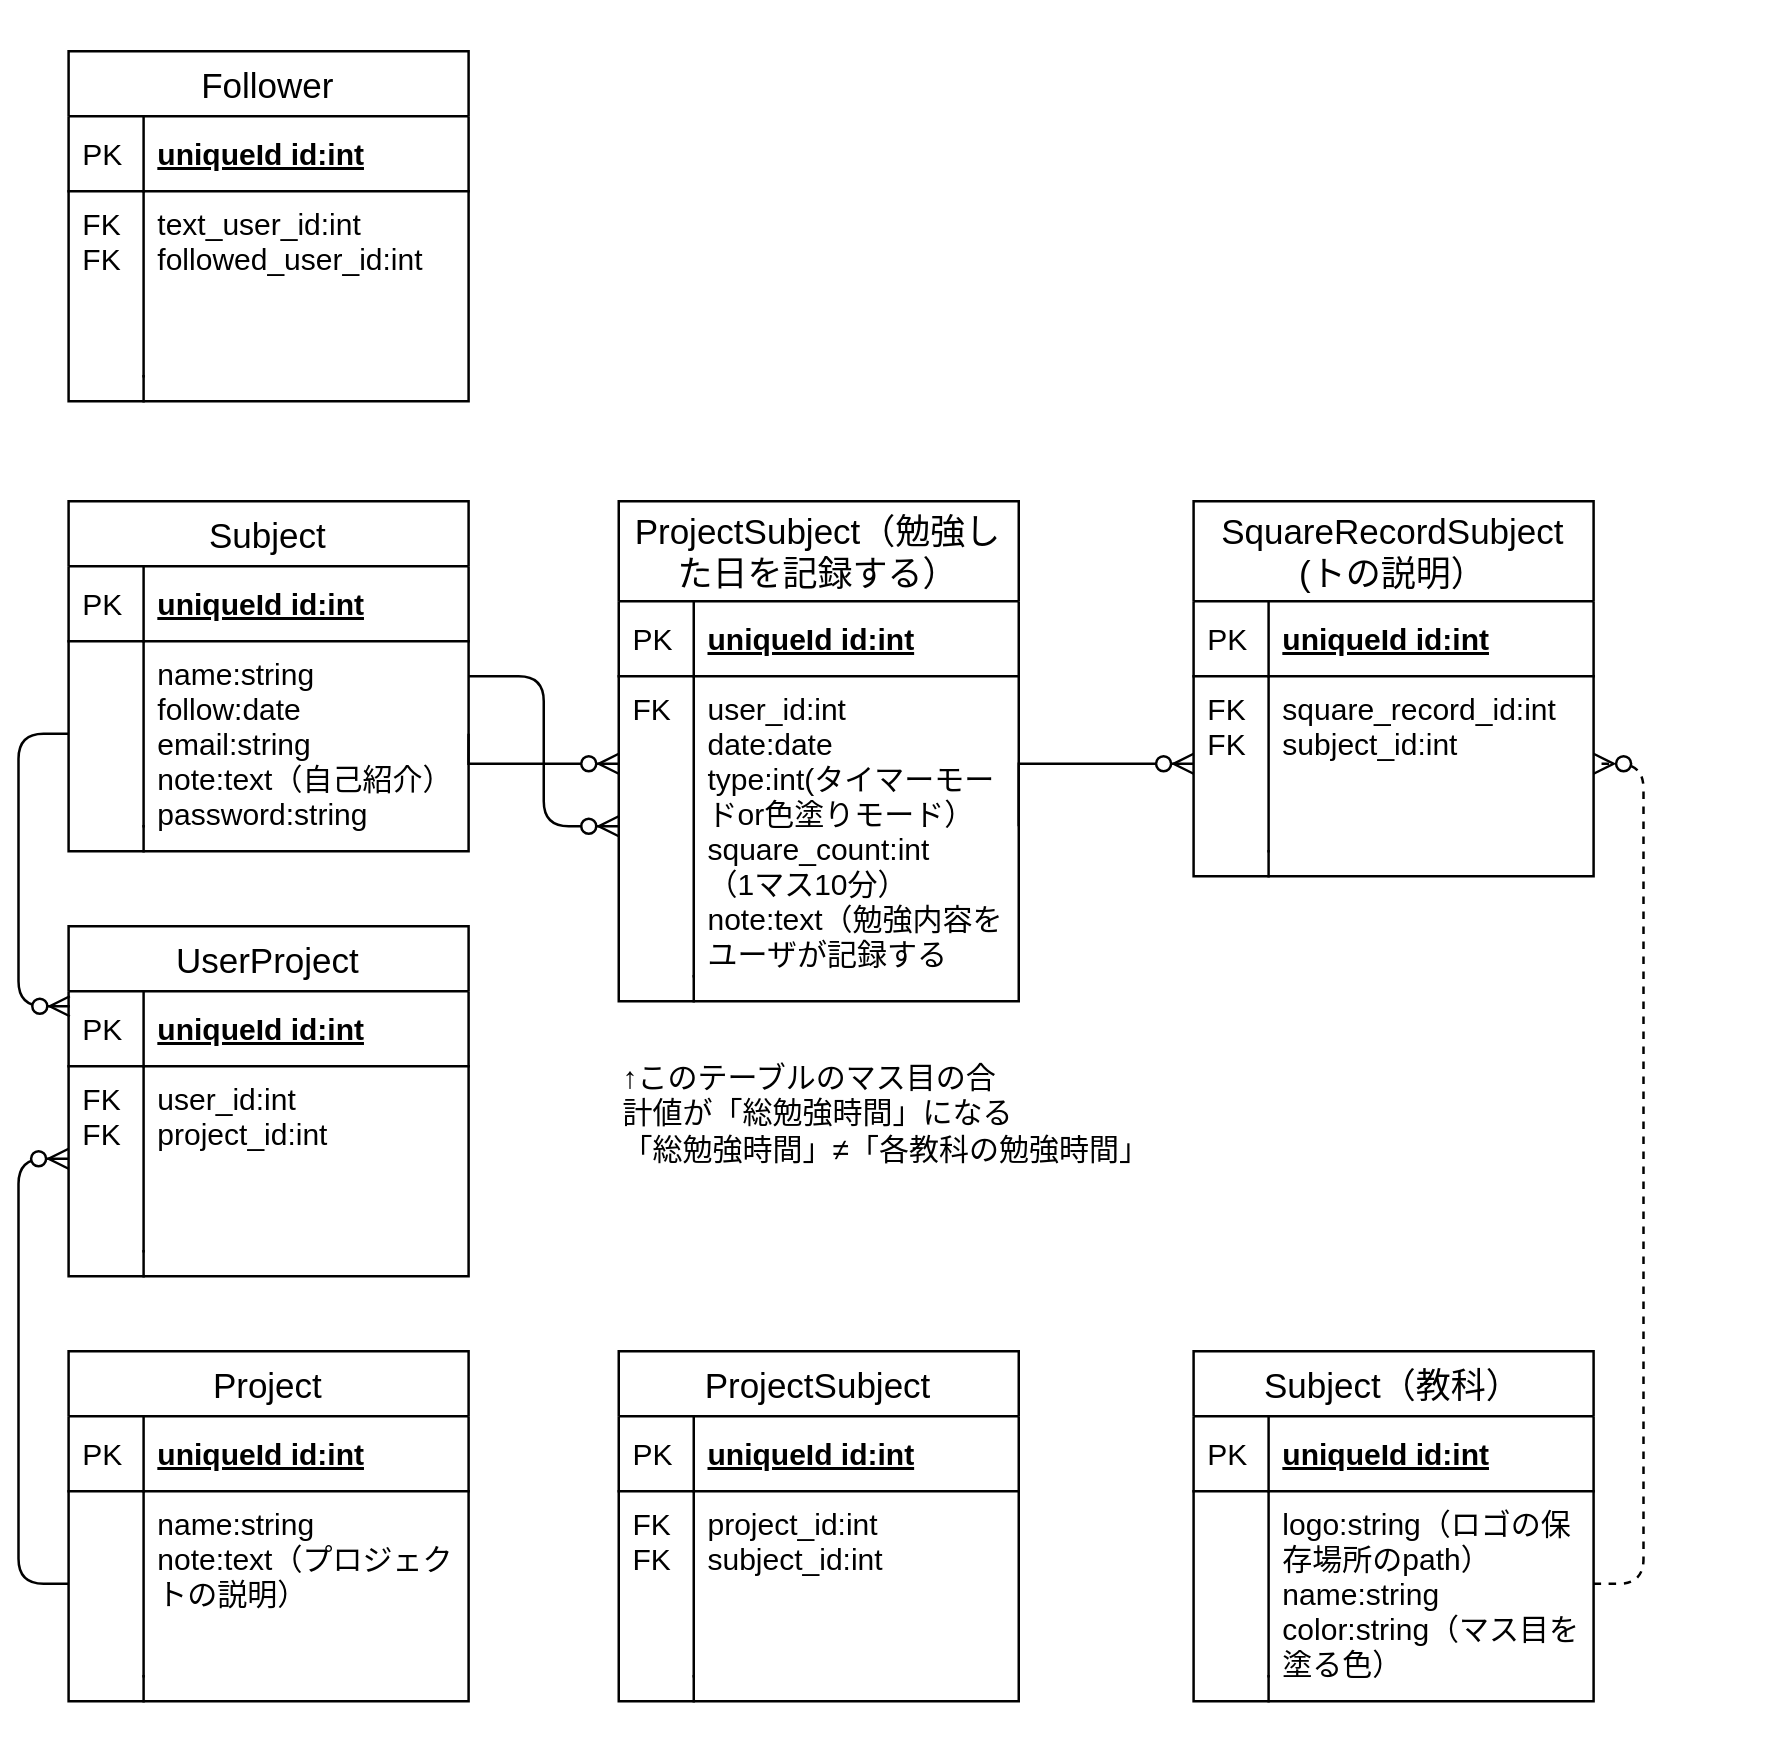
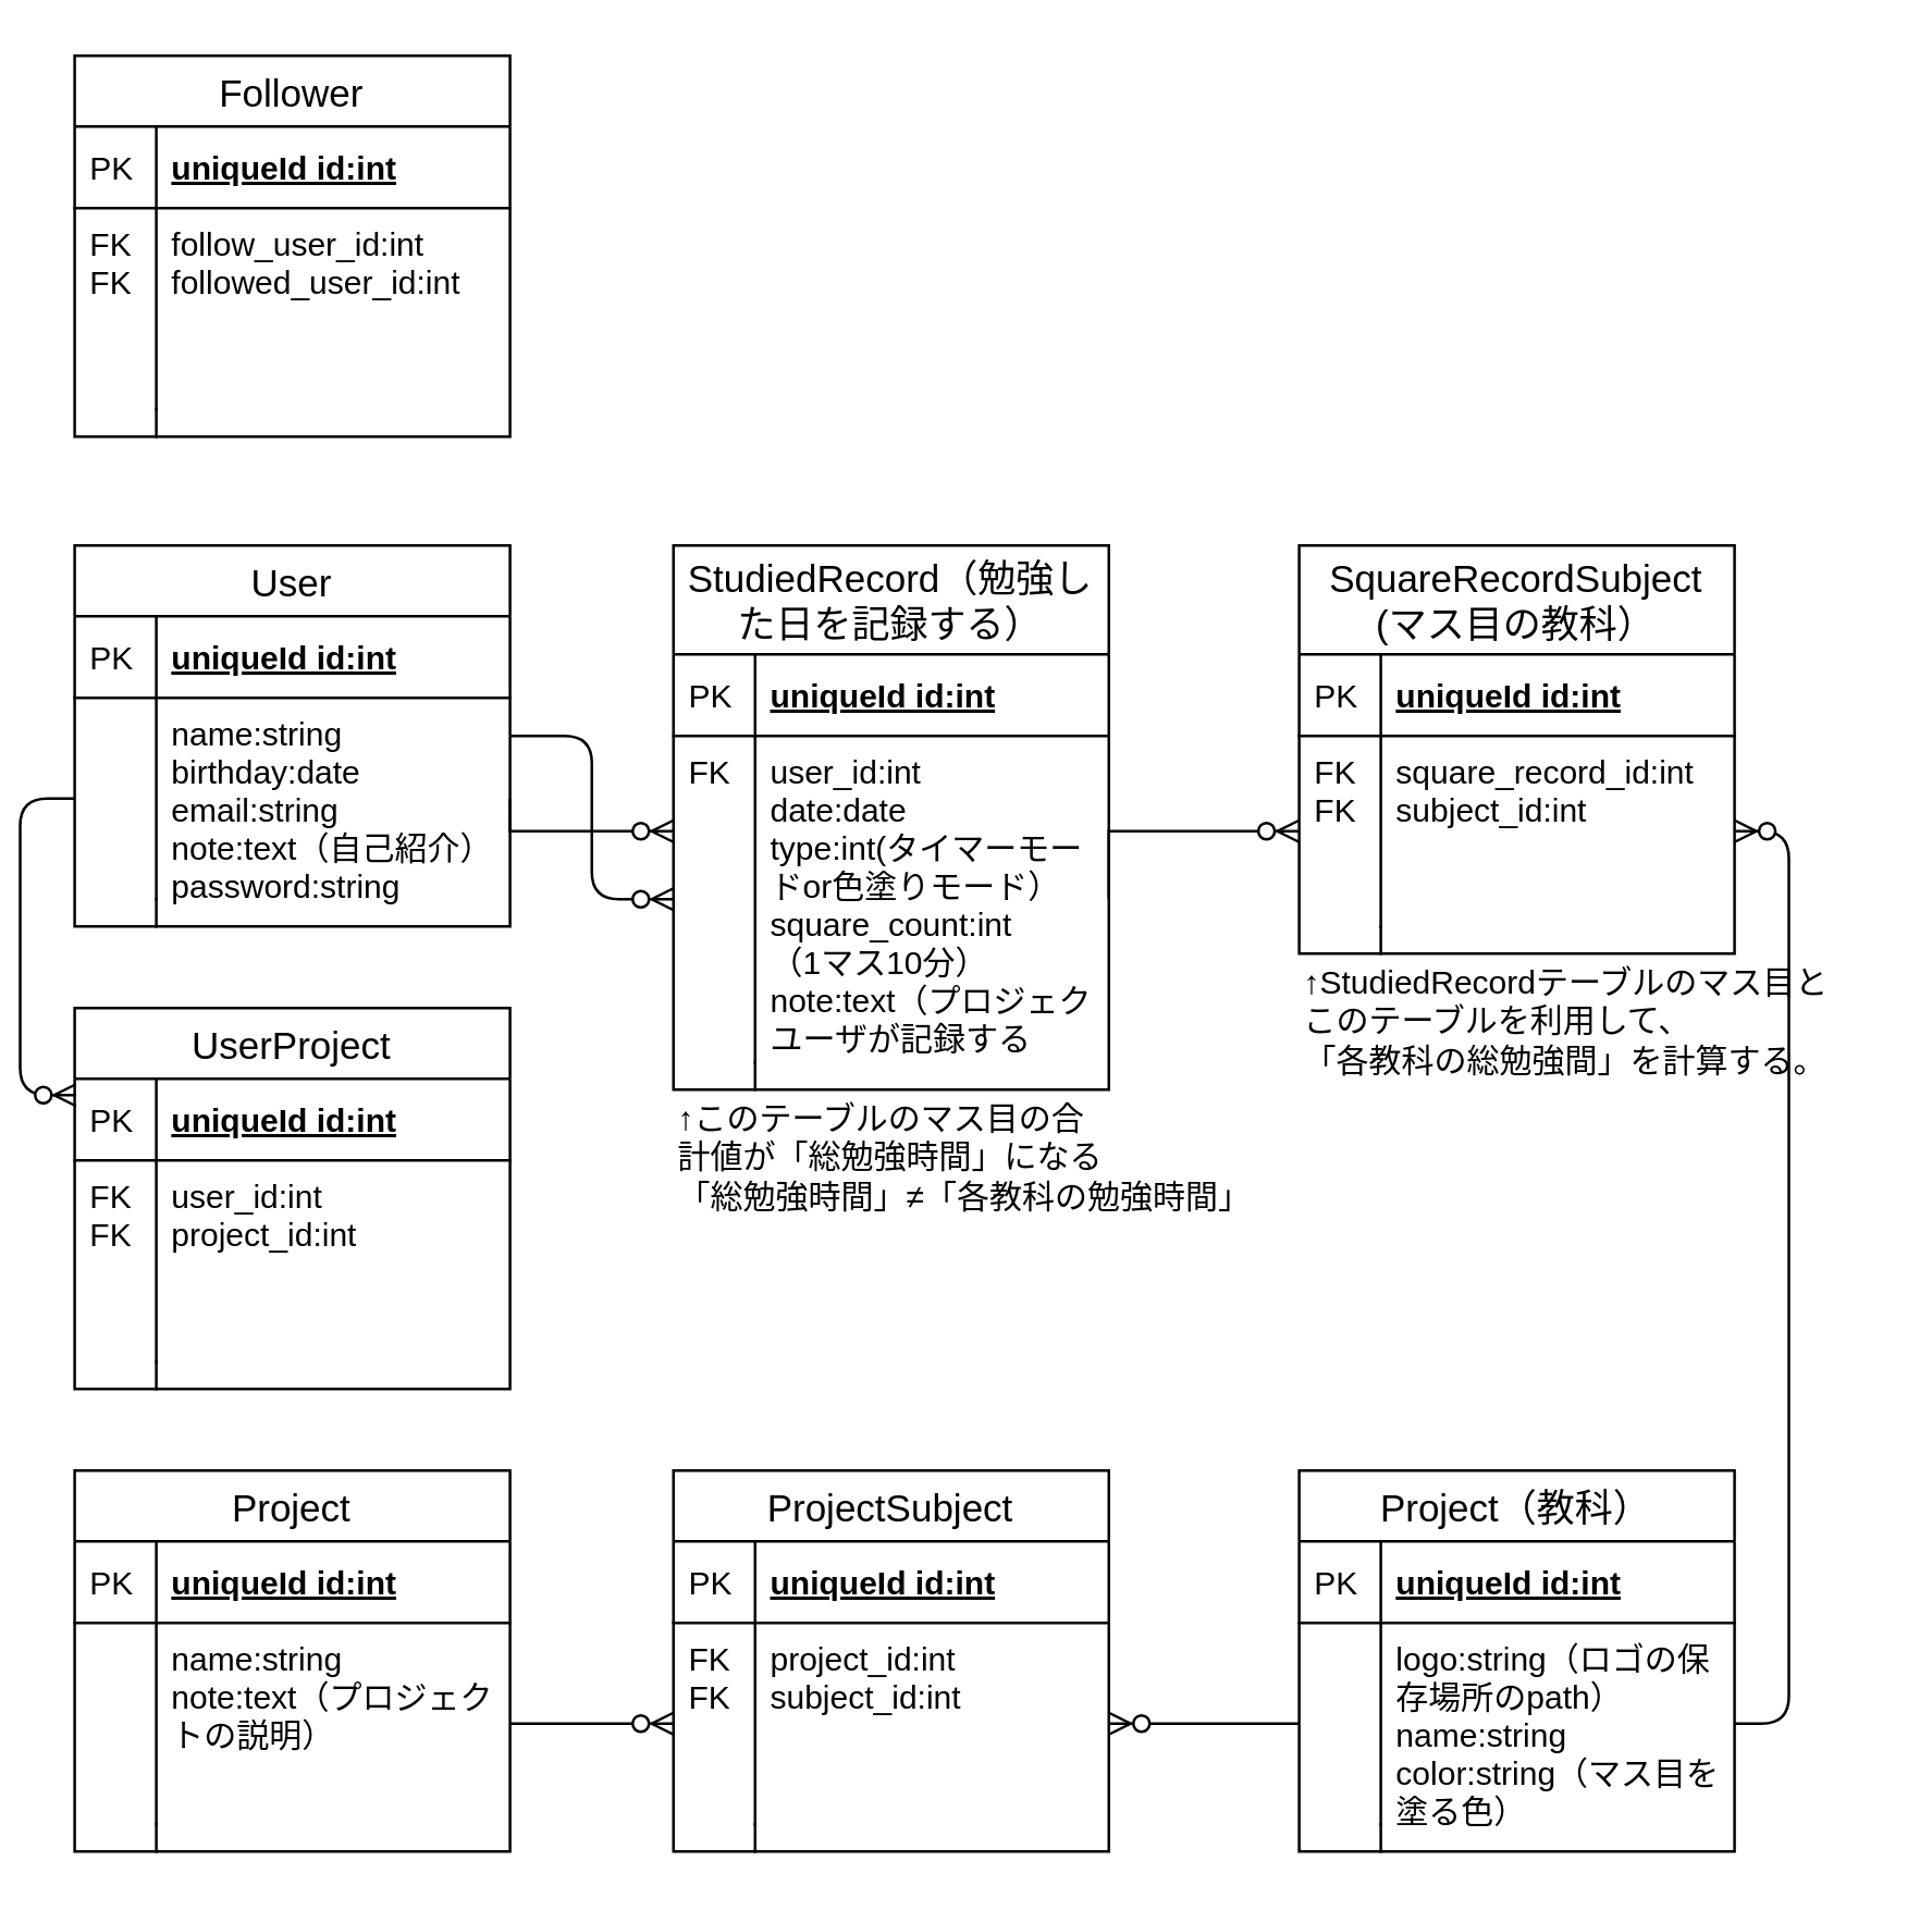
- <mxCell id="32" value="text_user_id:int&#10;followed_user_id:int" style="shape=partialRectangle;top=0;left=0;right=0;bottom=0;align=left;verticalAlign=top;fillColor=none;spacingLeft=34;spacingRight=4;overflow=hidden;rotatable=0;points=[[0,0.5],[1,0.5]];portConstraint=eastwest;dropTarget=0;fontSize=12;" parent="29" vertex="1"><mxGeometry y="56" width="160" height="74" as="geometry" /></mxCell>
+ <mxCell id="32" value="follow_user_id:int&#10;followed_user_id:int" style="shape=partialRectangle;top=0;left=0;right=0;bottom=0;align=left;verticalAlign=top;fillColor=none;spacingLeft=34;spacingRight=4;overflow=hidden;rotatable=0;points=[[0,0.5],[1,0.5]];portConstraint=eastwest;dropTarget=0;fontSize=12;" parent="29" vertex="1"><mxGeometry y="56" width="160" height="74" as="geometry" /></mxCell>
- <mxCell id="43" value="ProjectSubject（勉強し&#10;た日を記録する）" style="swimlane;fontStyle=0;childLayout=stackLayout;horizontal=1;startSize=40;horizontalStack=0;resizeParent=1;resizeParentMax=0;resizeLast=0;collapsible=1;marginBottom=0;align=center;fontSize=14;" vertex="1" parent="1"><mxGeometry x="241" y="200" width="160" height="200" as="geometry"><mxRectangle x="60" y="60" width="60" height="26" as="alternateBounds" /></mxGeometry></mxCell>
+ <mxCell id="43" value="StudiedRecord（勉強し&#10;た日を記録する）" style="swimlane;fontStyle=0;childLayout=stackLayout;horizontal=1;startSize=40;horizontalStack=0;resizeParent=1;resizeParentMax=0;resizeLast=0;collapsible=1;marginBottom=0;align=center;fontSize=14;" vertex="1" parent="1"><mxGeometry x="241" y="200" width="160" height="200" as="geometry"><mxRectangle x="60" y="60" width="60" height="26" as="alternateBounds" /></mxGeometry></mxCell>
- <mxCell id="59" value="SquareRecordSubject&#10;(トの説明）" style="swimlane;fontStyle=0;childLayout=stackLayout;horizontal=1;startSize=40;horizontalStack=0;resizeParent=1;resizeParentMax=0;resizeLast=0;collapsible=1;marginBottom=0;align=center;fontSize=14;" vertex="1" parent="1"><mxGeometry x="470.94" y="200" width="160" height="150" as="geometry"><mxRectangle x="60" y="60" width="60" height="26" as="alternateBounds" /></mxGeometry></mxCell>
+ <mxCell id="59" value="SquareRecordSubject&#10;(マス目の教科）" style="swimlane;fontStyle=0;childLayout=stackLayout;horizontal=1;startSize=40;horizontalStack=0;resizeParent=1;resizeParentMax=0;resizeLast=0;collapsible=1;marginBottom=0;align=center;fontSize=14;" vertex="1" parent="1"><mxGeometry x="470.94" y="200" width="160" height="150" as="geometry"><mxRectangle x="60" y="60" width="60" height="26" as="alternateBounds" /></mxGeometry></mxCell>
- <mxCell id="8" value="Subject" style="swimlane;fontStyle=0;childLayout=stackLayout;horizontal=1;startSize=26;horizontalStack=0;resizeParent=1;resizeParentMax=0;resizeLast=0;collapsible=1;marginBottom=0;align=center;fontSize=14;" parent="1" vertex="1"><mxGeometry x="20.94" y="200" width="160" height="140" as="geometry"><mxRectangle x="60" y="60" width="60" height="26" as="alternateBounds" /></mxGeometry></mxCell>
+ <mxCell id="8" value="User" style="swimlane;fontStyle=0;childLayout=stackLayout;horizontal=1;startSize=26;horizontalStack=0;resizeParent=1;resizeParentMax=0;resizeLast=0;collapsible=1;marginBottom=0;align=center;fontSize=14;" parent="1" vertex="1"><mxGeometry x="20.94" y="200" width="160" height="140" as="geometry"><mxRectangle x="60" y="60" width="60" height="26" as="alternateBounds" /></mxGeometry></mxCell>
- <mxCell id="11" value="name:string&#10;follow:date&#10;email:string&#10;note:text（自己紹介）&#10;password:string&#10;" style="shape=partialRectangle;top=0;left=0;right=0;bottom=0;align=left;verticalAlign=top;fillColor=none;spacingLeft=34;spacingRight=4;overflow=hidden;rotatable=0;points=[[0,0.5],[1,0.5]];portConstraint=eastwest;dropTarget=0;fontSize=12;" parent="8" vertex="1"><mxGeometry y="56" width="160" height="74" as="geometry" /></mxCell>
+ <mxCell id="11" value="name:string&#10;birthday:date&#10;email:string&#10;note:text（自己紹介）&#10;password:string&#10;" style="shape=partialRectangle;top=0;left=0;right=0;bottom=0;align=left;verticalAlign=top;fillColor=none;spacingLeft=34;spacingRight=4;overflow=hidden;rotatable=0;points=[[0,0.5],[1,0.5]];portConstraint=eastwest;dropTarget=0;fontSize=12;" parent="8" vertex="1"><mxGeometry y="56" width="160" height="74" as="geometry" /></mxCell>
- <mxCell id="46" value="user_id:int&#10;date:date&#10;type:int(タイマーモー&#10;ドor色塗りモード）&#10;square_count:int&#10;（1マス10分）&#10;note:text（勉強内容を&#10;ユーザが記録する&#10;" style="shape=partialRectangle;top=0;left=0;right=0;bottom=0;align=left;verticalAlign=top;fillColor=none;spacingLeft=34;spacingRight=4;overflow=hidden;rotatable=0;points=[[0,0.5],[1,0.5]];portConstraint=eastwest;dropTarget=0;fontSize=12;" vertex="1" parent="43"><mxGeometry y="70" width="160" height="120" as="geometry" /></mxCell>
+ <mxCell id="46" value="user_id:int&#10;date:date&#10;type:int(タイマーモー&#10;ドor色塗りモード）&#10;square_count:int&#10;（1マス10分）&#10;note:text（プロジェク&#10;ユーザが記録する&#10;" style="shape=partialRectangle;top=0;left=0;right=0;bottom=0;align=left;verticalAlign=top;fillColor=none;spacingLeft=34;spacingRight=4;overflow=hidden;rotatable=0;points=[[0,0.5],[1,0.5]];portConstraint=eastwest;dropTarget=0;fontSize=12;" vertex="1" parent="43"><mxGeometry y="70" width="160" height="120" as="geometry" /></mxCell>
+ <mxCell id="67" value="↑StudiedRecordテーブルのマス目と&lt;br&gt;このテーブルを利用して、&lt;br&gt;「各教科の総勉強間」を計算する。" style="text;html=1;align=left;verticalAlign=middle;resizable=0;points=[];autosize=1;" vertex="1" parent="1"><mxGeometry x="470.94" y="350" width="210" height="50" as="geometry" /></mxCell>
- <mxCell id="66" value="↑このテーブルのマス目の合&lt;br&gt;計値が「総勉強時間」になる&lt;br&gt;「総勉強時間」≠「各教科の勉強時間」" style="text;html=1;align=left;verticalAlign=middle;resizable=0;points=[];autosize=1;" vertex="1" parent="1"><mxGeometry x="240.94" y="420" width="230" height="50" as="geometry" /></mxCell>
+ <mxCell id="66" value="↑このテーブルのマス目の合&lt;br&gt;計値が「総勉強時間」になる&lt;br&gt;「総勉強時間」≠「各教科の勉強時間」" style="text;html=1;align=left;verticalAlign=middle;resizable=0;points=[];autosize=1;" vertex="1" parent="1"><mxGeometry x="240.94" y="400" width="230" height="50" as="geometry" /></mxCell>
- <mxCell id="58" style="edgeStyle=orthogonalEdgeStyle;rounded=1;orthogonalLoop=1;jettySize=auto;html=1;entryX=1;entryY=0.5;entryDx=0;entryDy=0;endArrow=ERzeroToMany;endFill=1;exitX=1;exitY=0.5;exitDx=0;exitDy=0;dashed=1;" edge="1" parent="1" source="53" target="62"><mxGeometry relative="1" as="geometry"><mxPoint x="781" y="620" as="sourcePoint" /><mxPoint x="781" y="450" as="targetPoint" /></mxGeometry></mxCell>
+ <mxCell id="58" style="edgeStyle=orthogonalEdgeStyle;rounded=1;orthogonalLoop=1;jettySize=auto;html=1;entryX=1;entryY=0.5;entryDx=0;entryDy=0;endArrow=ERzeroToMany;endFill=1;exitX=1;exitY=0.5;exitDx=0;exitDy=0;" edge="1" parent="1" source="53" target="62"><mxGeometry relative="1" as="geometry"><mxPoint x="781" y="620" as="sourcePoint" /><mxPoint x="781" y="450" as="targetPoint" /></mxGeometry></mxCell>
- <mxCell id="7" style="edgeStyle=orthogonalEdgeStyle;rounded=1;orthogonalLoop=1;jettySize=auto;html=1;entryX=0;entryY=0.5;entryDx=0;entryDy=0;endArrow=ERzeroToMany;endFill=1;" parent="1" source="25" target="18" edge="1"><mxGeometry relative="1" as="geometry" /></mxCell>
- <mxCell id="50" value="Subject（教科）" style="swimlane;fontStyle=0;childLayout=stackLayout;horizontal=1;startSize=26;horizontalStack=0;resizeParent=1;resizeParentMax=0;resizeLast=0;collapsible=1;marginBottom=0;align=center;fontSize=14;" parent="1" vertex="1"><mxGeometry x="470.94" y="540" width="160" height="140" as="geometry"><mxRectangle x="60" y="60" width="60" height="26" as="alternateBounds" /></mxGeometry></mxCell>
+ <mxCell id="50" value="Project（教科）" style="swimlane;fontStyle=0;childLayout=stackLayout;horizontal=1;startSize=26;horizontalStack=0;resizeParent=1;resizeParentMax=0;resizeLast=0;collapsible=1;marginBottom=0;align=center;fontSize=14;" parent="1" vertex="1"><mxGeometry x="470.94" y="540" width="160" height="140" as="geometry"><mxRectangle x="60" y="60" width="60" height="26" as="alternateBounds" /></mxGeometry></mxCell>
+ <mxCell id="4" style="edgeStyle=orthogonalEdgeStyle;rounded=1;orthogonalLoop=1;jettySize=auto;html=1;endArrow=ERzeroToMany;endFill=1;" parent="1" source="25" target="39" edge="1"><mxGeometry relative="1" as="geometry" /></mxCell>
+ <mxCell id="6" style="edgeStyle=orthogonalEdgeStyle;rounded=1;orthogonalLoop=1;jettySize=auto;html=1;endArrow=ERzeroToMany;endFill=1;" parent="1" source="53" target="39" edge="1"><mxGeometry relative="1" as="geometry" /></mxCell>
